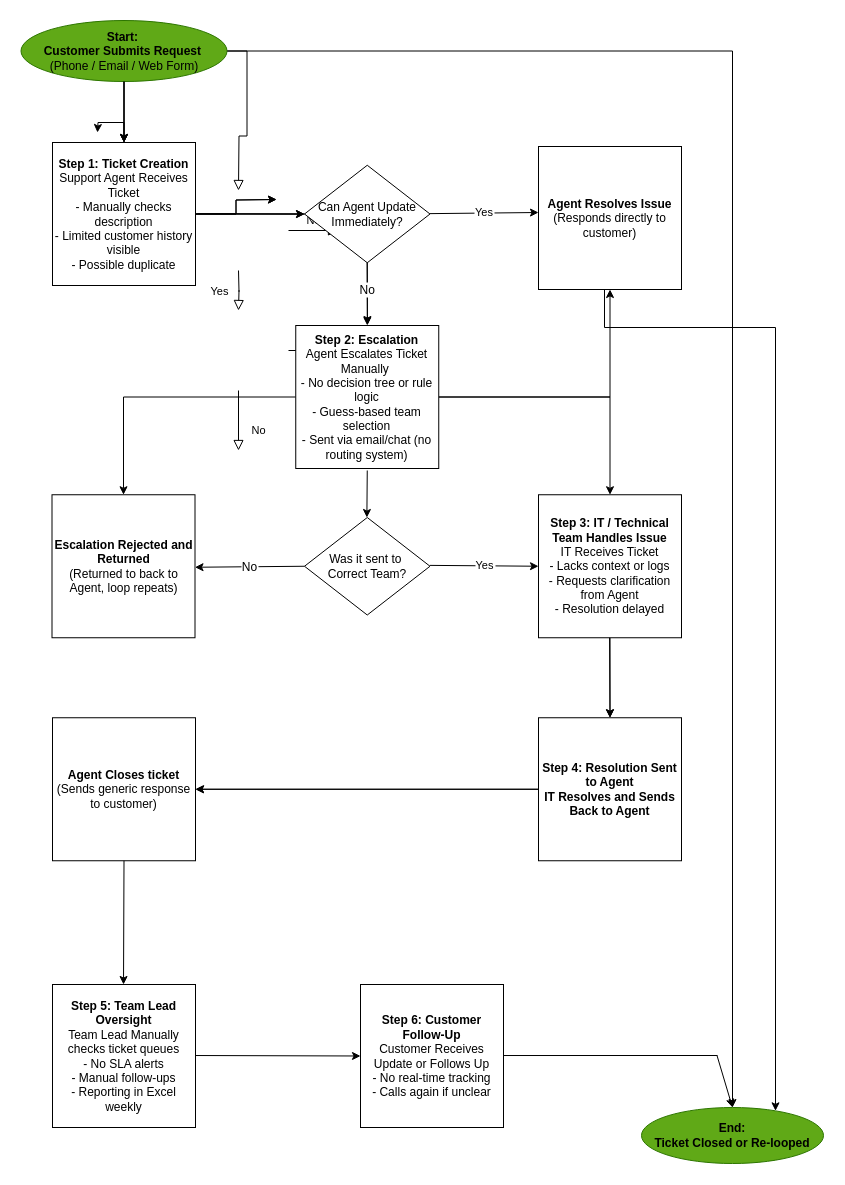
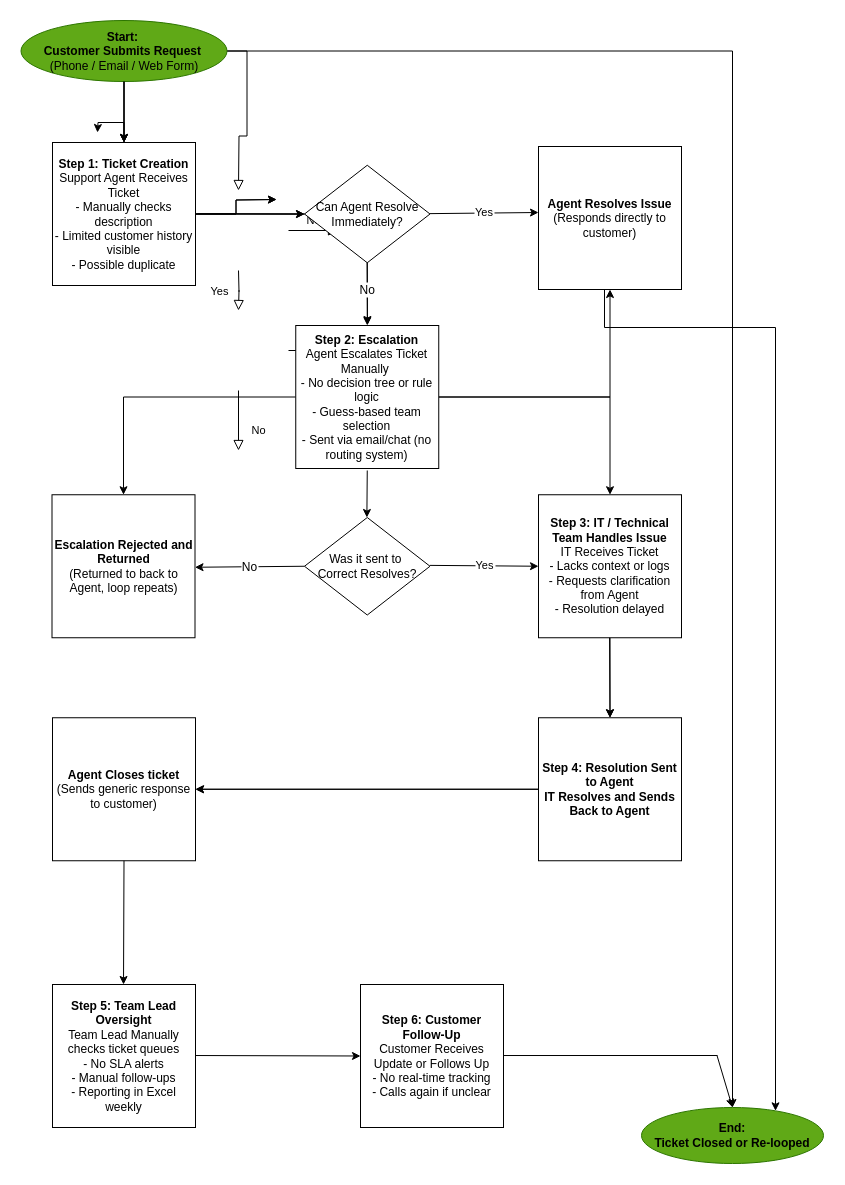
- <mxCell id="17" value="&lt;font style=&quot;color: rgb(0, 0, 0);&quot;&gt;Can Agent Update Immediately?&lt;/font&gt;" style="rhombus;whiteSpace=wrap;html=1;fillColor=light-dark(#FFFFFF,#FFFFFF);strokeColor=light-dark(#000000,#000000);fontColor=#ffffff;" vertex="1" parent="1"><mxGeometry x="304" y="164.75" width="125.5" height="97.5" as="geometry" /></mxCell>
+ <mxCell id="17" value="&lt;font style=&quot;color: rgb(0, 0, 0);&quot;&gt;Can Agent Resolve Immediately?&lt;/font&gt;" style="rhombus;whiteSpace=wrap;html=1;fillColor=light-dark(#FFFFFF,#FFFFFF);strokeColor=light-dark(#000000,#000000);fontColor=#ffffff;" vertex="1" parent="1"><mxGeometry x="304" y="164.75" width="125.5" height="97.5" as="geometry" /></mxCell>
- <mxCell id="29" value="&lt;font style=&quot;color: rgb(0, 0, 0);&quot;&gt;Was it sent to&amp;nbsp;&lt;/font&gt;&lt;div&gt;&lt;font style=&quot;color: rgb(0, 0, 0);&quot;&gt;Correct Team?&lt;/font&gt;&lt;/div&gt;" style="rhombus;whiteSpace=wrap;html=1;fillColor=light-dark(#FFFFFF,#FFFFFF);strokeColor=light-dark(#000000,#000000);fontColor=#ffffff;" vertex="1" parent="1"><mxGeometry x="304" y="517" width="125.5" height="97.5" as="geometry" /></mxCell>
+ <mxCell id="29" value="&lt;font style=&quot;color: rgb(0, 0, 0);&quot;&gt;Was it sent to&amp;nbsp;&lt;/font&gt;&lt;div&gt;&lt;font style=&quot;color: rgb(0, 0, 0);&quot;&gt;Correct Resolves?&lt;/font&gt;&lt;/div&gt;" style="rhombus;whiteSpace=wrap;html=1;fillColor=light-dark(#FFFFFF,#FFFFFF);strokeColor=light-dark(#000000,#000000);fontColor=#ffffff;" vertex="1" parent="1"><mxGeometry x="304" y="517" width="125.5" height="97.5" as="geometry" /></mxCell>
